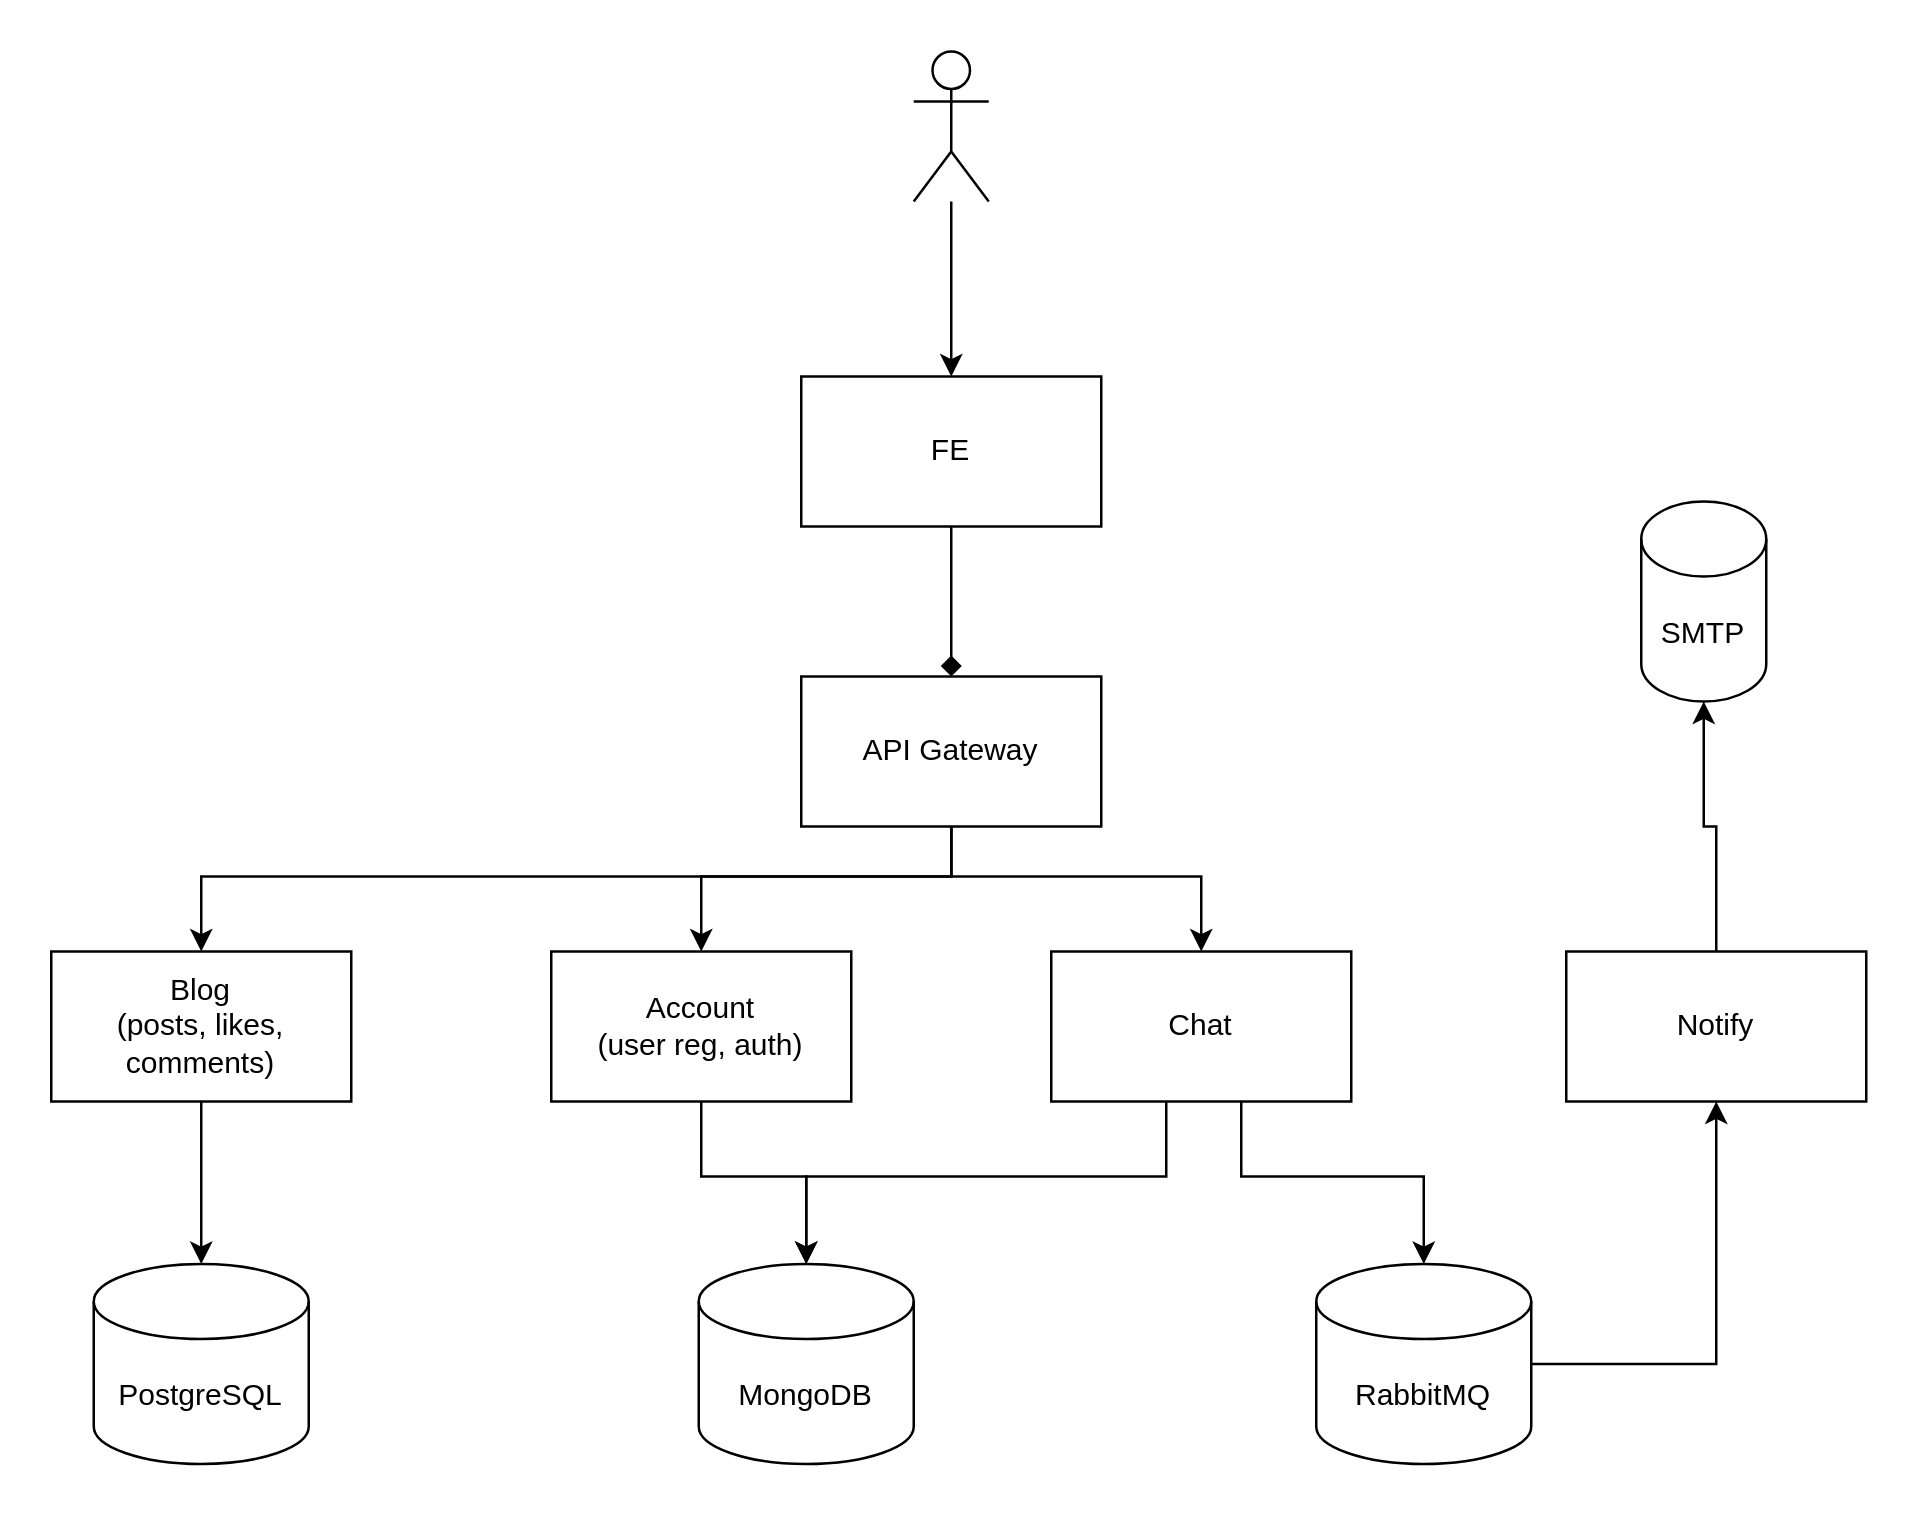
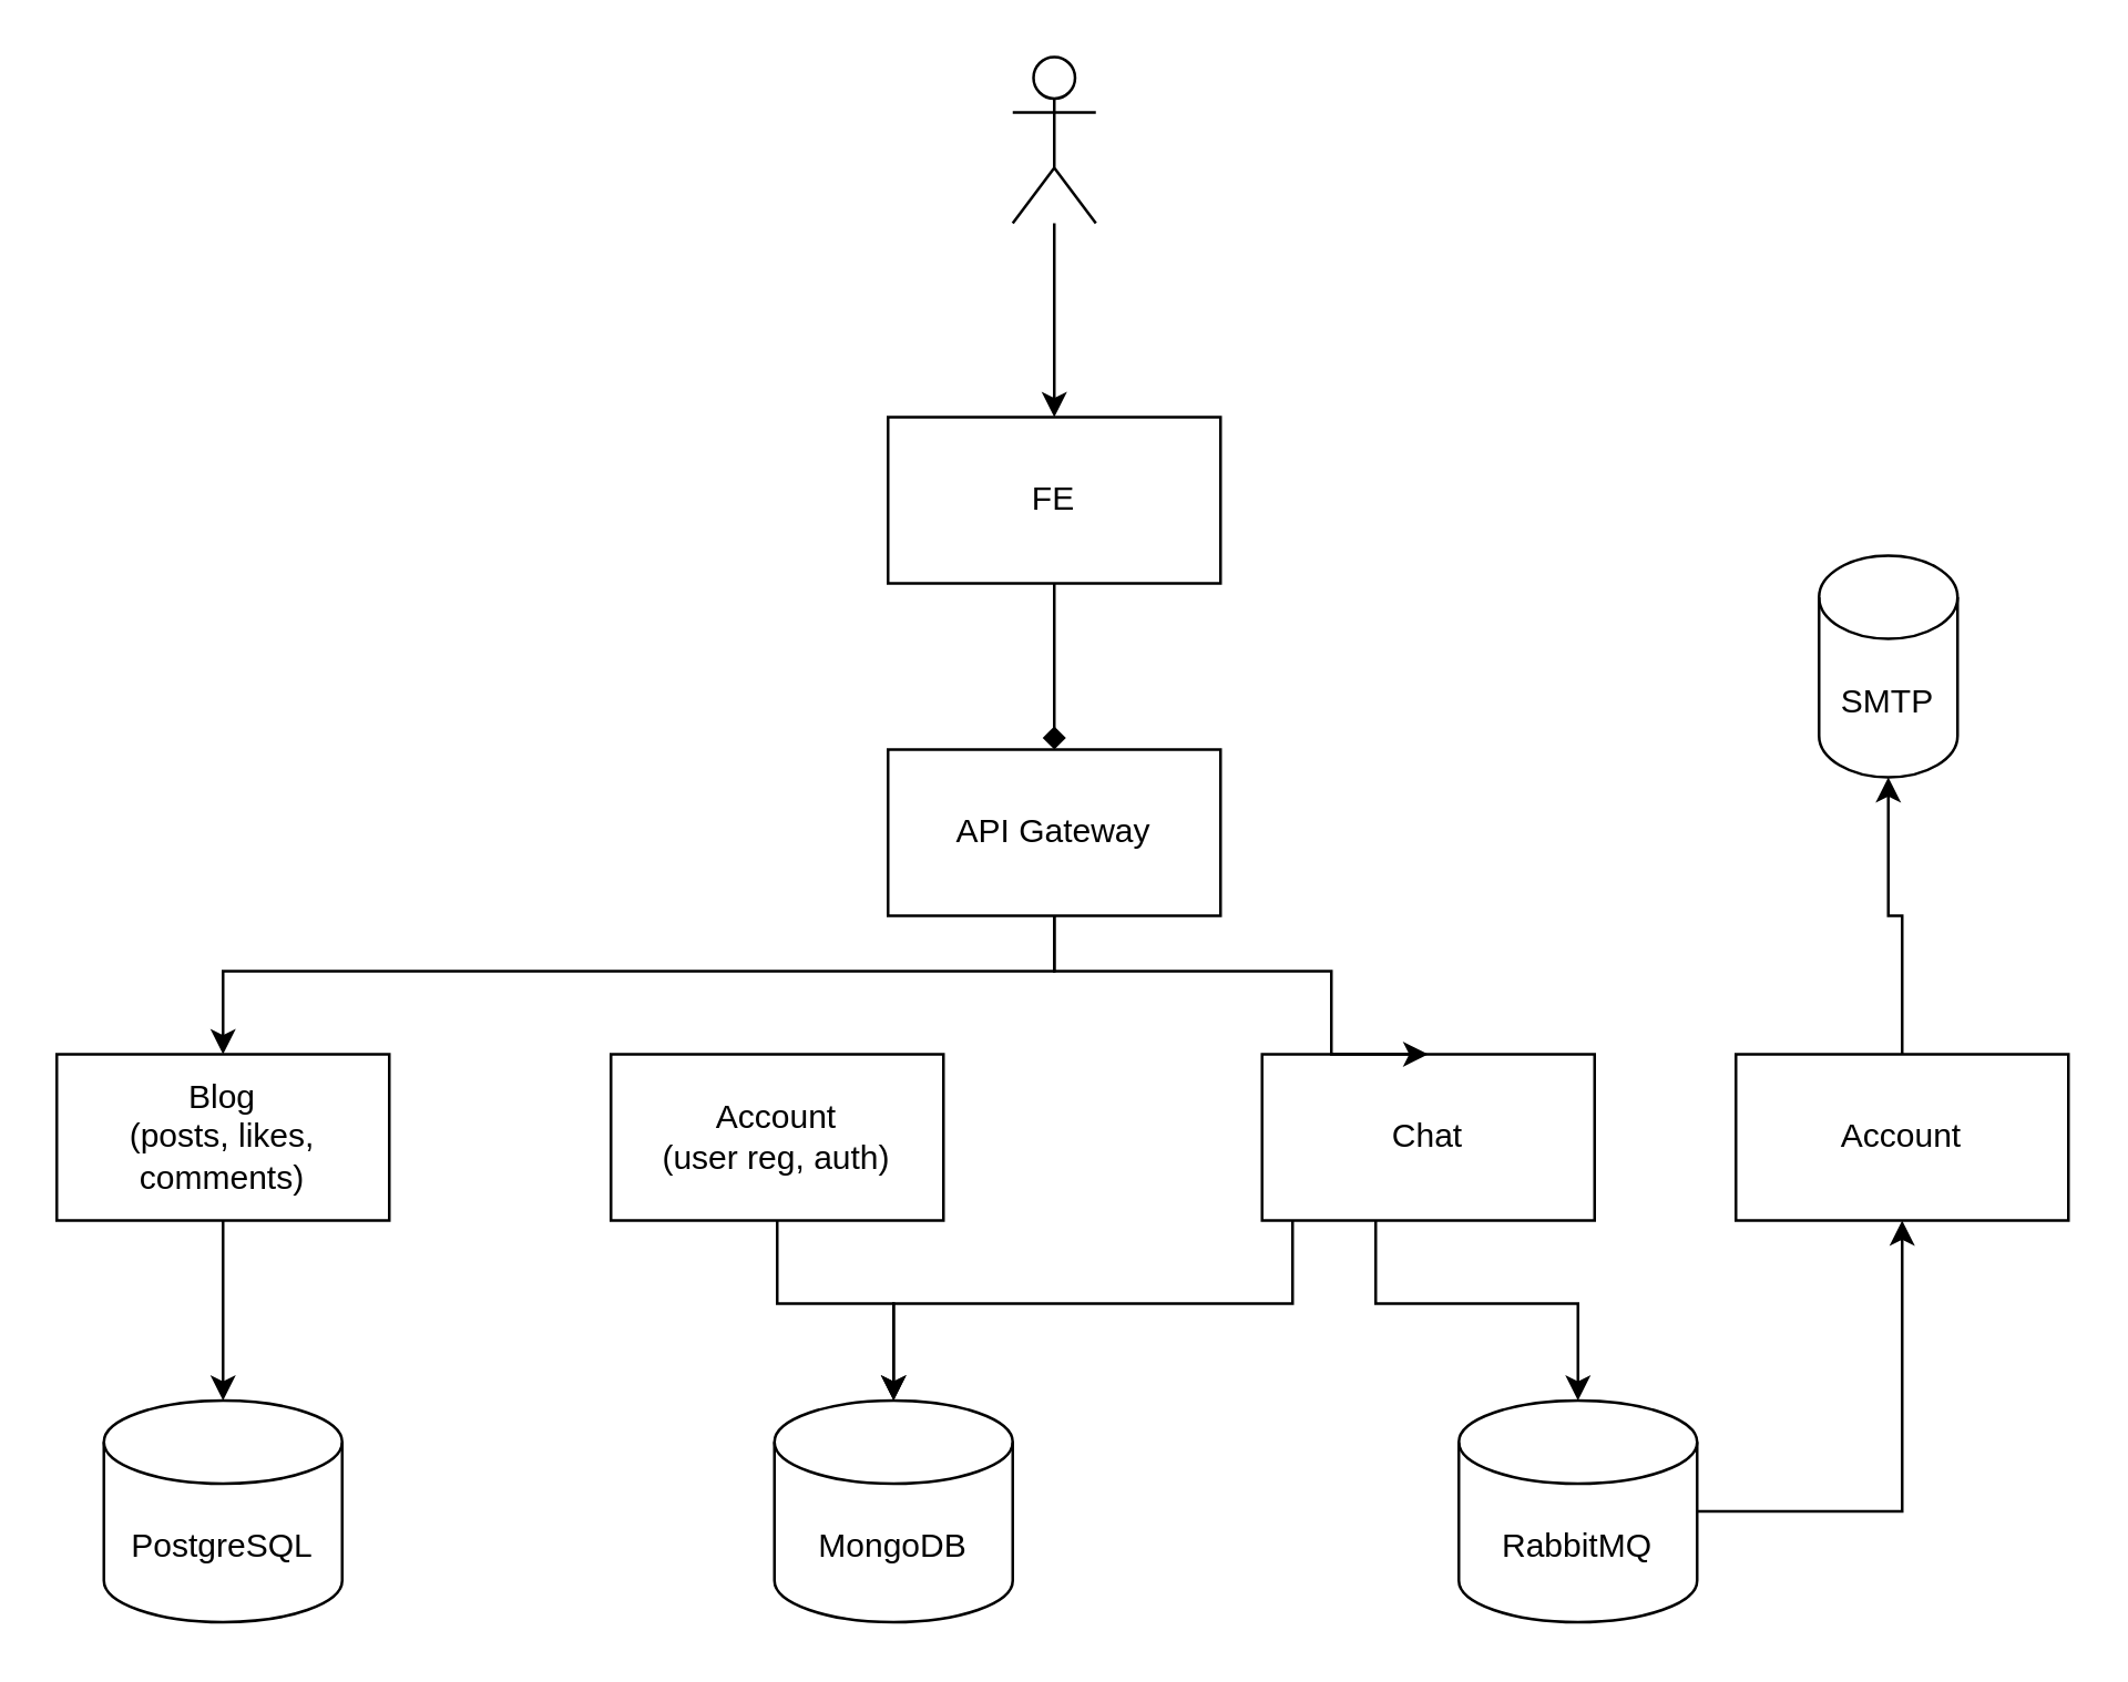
- <mxCell id="12" style="edgeStyle=orthogonalEdgeStyle;rounded=0;orthogonalLoop=1;jettySize=auto;html=1;entryX=0.5;entryY=0;entryDx=0;entryDy=0;" parent="1" source="15" target="6" edge="1"><mxGeometry relative="1" as="geometry"><Array as="points"><mxPoint x="380" y="350" /><mxPoint x="280" y="350" /></Array></mxGeometry></mxCell>
- <mxCell id="9" value="Chat" style="rounded=0;whiteSpace=wrap;html=1;" parent="1" vertex="1"><mxGeometry x="420" y="380" width="120" height="60" as="geometry" /></mxCell>
+ <mxCell id="9" value="Chat" style="rounded=0;whiteSpace=wrap;html=1;" parent="1" vertex="1"><mxGeometry x="455" y="380" width="120" height="60" as="geometry" /></mxCell>
- <mxCell id="11" value="Notify" style="rounded=0;whiteSpace=wrap;html=1;" parent="1" vertex="1"><mxGeometry x="626" y="380" width="120" height="60" as="geometry" /></mxCell>
+ <mxCell id="11" value="Account" style="rounded=0;whiteSpace=wrap;html=1;" parent="1" vertex="1"><mxGeometry x="626" y="380" width="120" height="60" as="geometry" /></mxCell>
